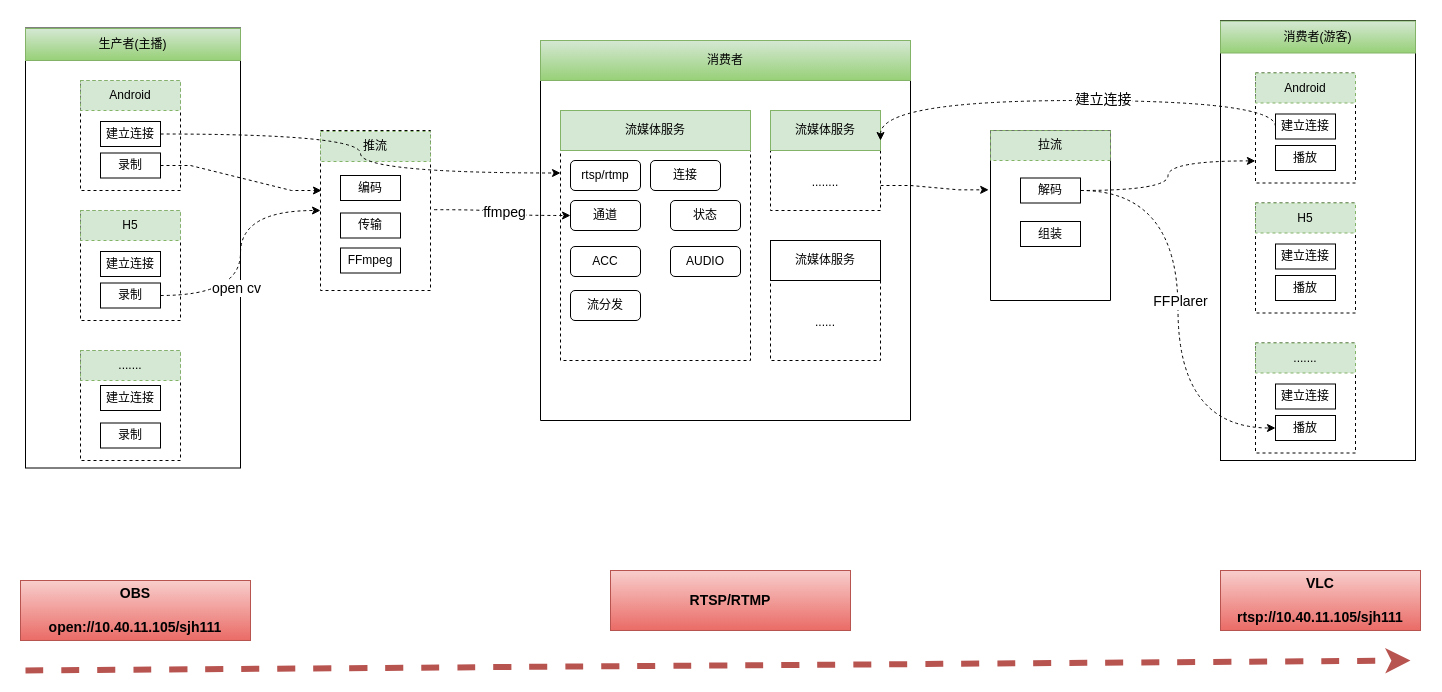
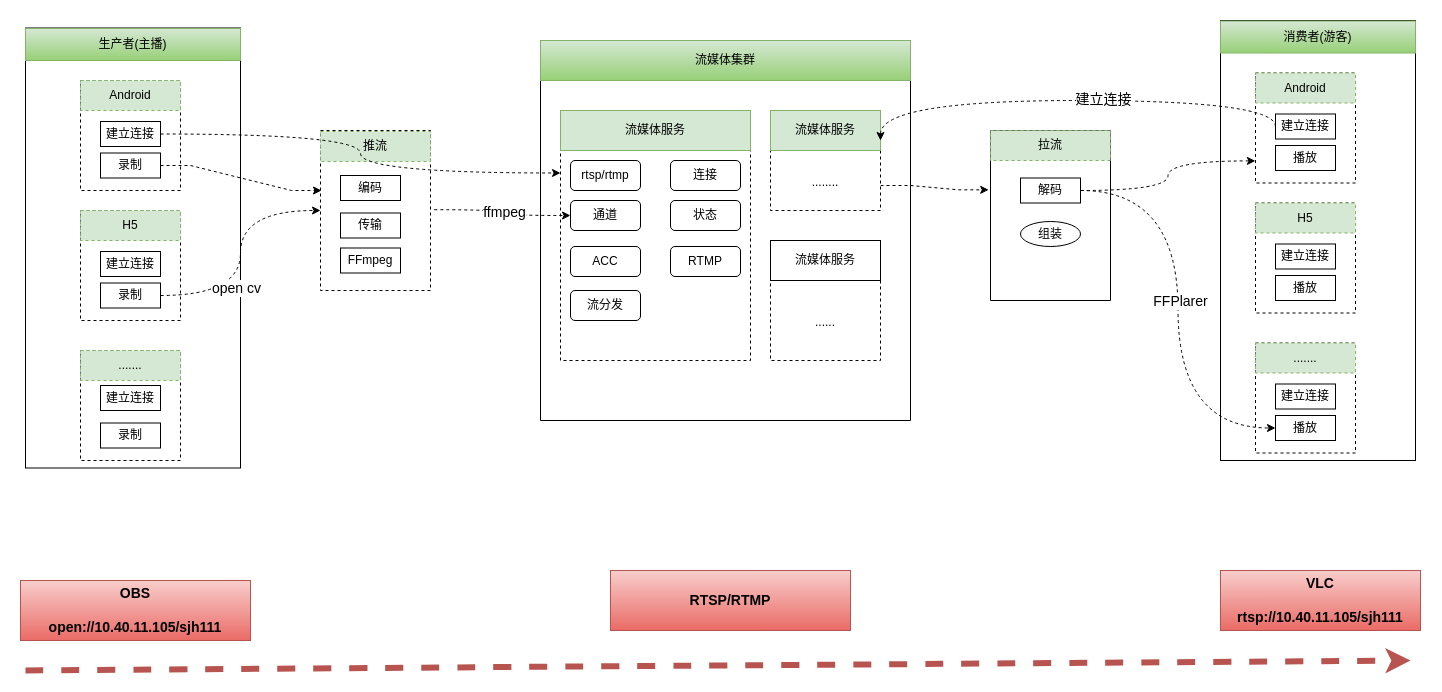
- <mxCell id="40" value="消费者" style="rounded=0;whiteSpace=wrap;html=1;fillColor=#d5e8d4;gradientColor=#97d077;strokeColor=#82b366;" vertex="1" parent="1"><mxGeometry x="540" y="40" width="370" height="40" as="geometry" /></mxCell>
+ <mxCell id="40" value="流媒体集群" style="rounded=0;whiteSpace=wrap;html=1;fillColor=#d5e8d4;gradientColor=#97d077;strokeColor=#82b366;" vertex="1" parent="1"><mxGeometry x="540" y="40" width="370" height="40" as="geometry" /></mxCell>
- <mxCell id="12" value="连接" style="rounded=1;whiteSpace=wrap;html=1;" vertex="1" parent="1"><mxGeometry x="650" y="160" width="70" height="30" as="geometry" /></mxCell>
+ <mxCell id="12" value="连接" style="rounded=1;whiteSpace=wrap;html=1;" vertex="1" parent="1"><mxGeometry x="670" y="160" width="70" height="30" as="geometry" /></mxCell>
- <mxCell id="62" value="组装" style="rounded=0;whiteSpace=wrap;html=1;" vertex="1" parent="1"><mxGeometry x="1020" y="221" width="60" height="25" as="geometry" /></mxCell>
+ <mxCell id="62" value="组装" style="ellipse;whiteSpace=wrap;html=1;" vertex="1" parent="1"><mxGeometry x="1020" y="221" width="60" height="25" as="geometry" /></mxCell>
- <mxCell id="64" value="AUDIO" style="rounded=1;whiteSpace=wrap;html=1;" vertex="1" parent="1"><mxGeometry x="670" y="246" width="70" height="30" as="geometry" /></mxCell>
+ <mxCell id="64" value="RTMP" style="rounded=1;whiteSpace=wrap;html=1;" vertex="1" parent="1"><mxGeometry x="670" y="246" width="70" height="30" as="geometry" /></mxCell>
